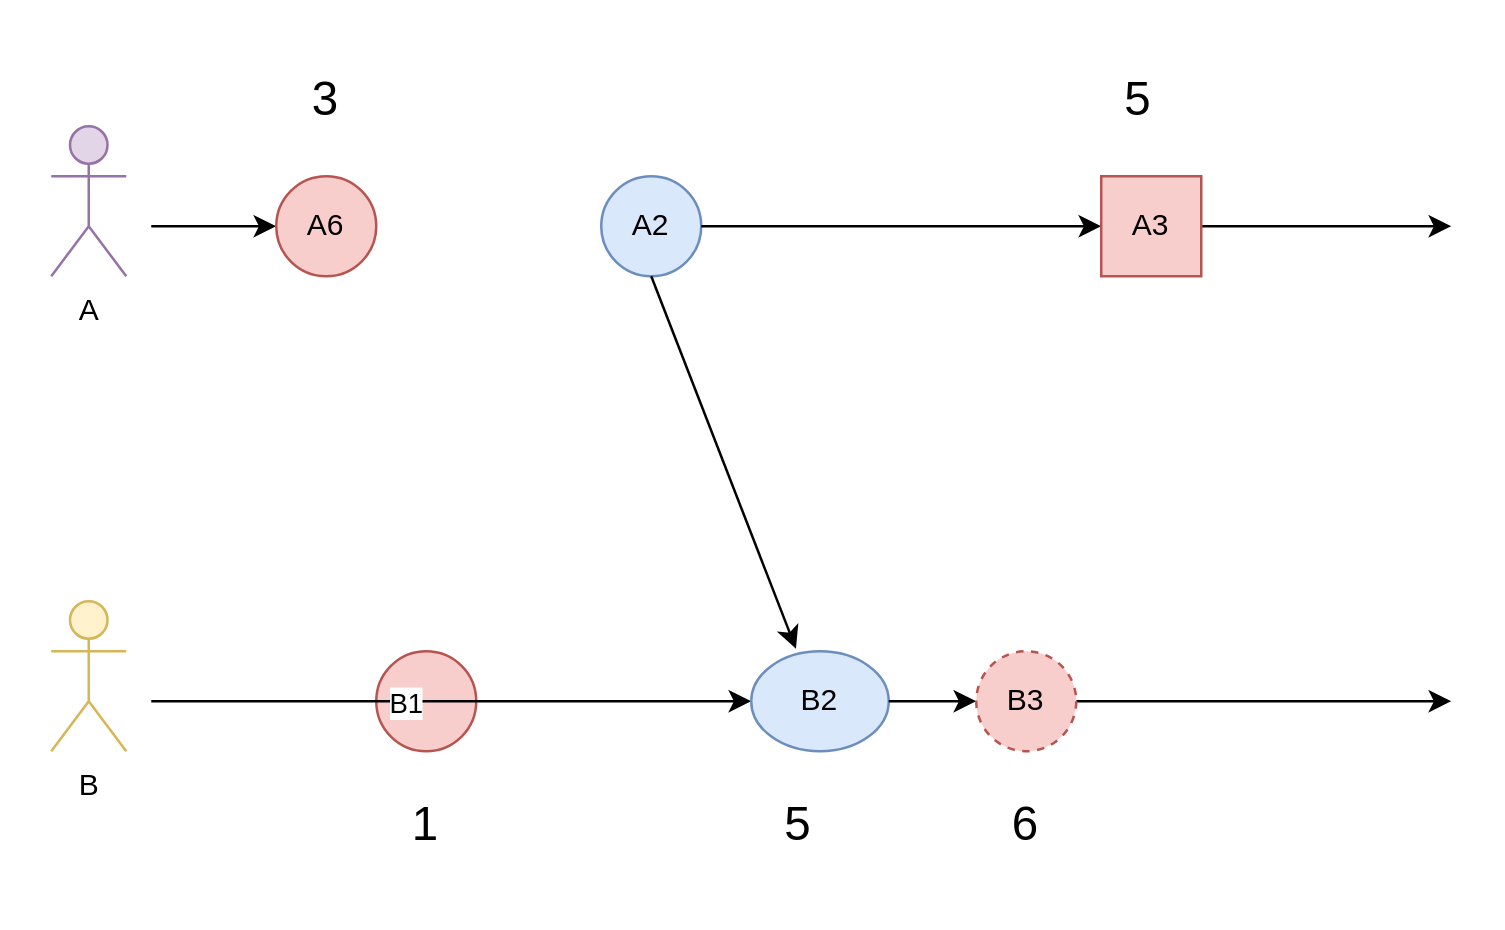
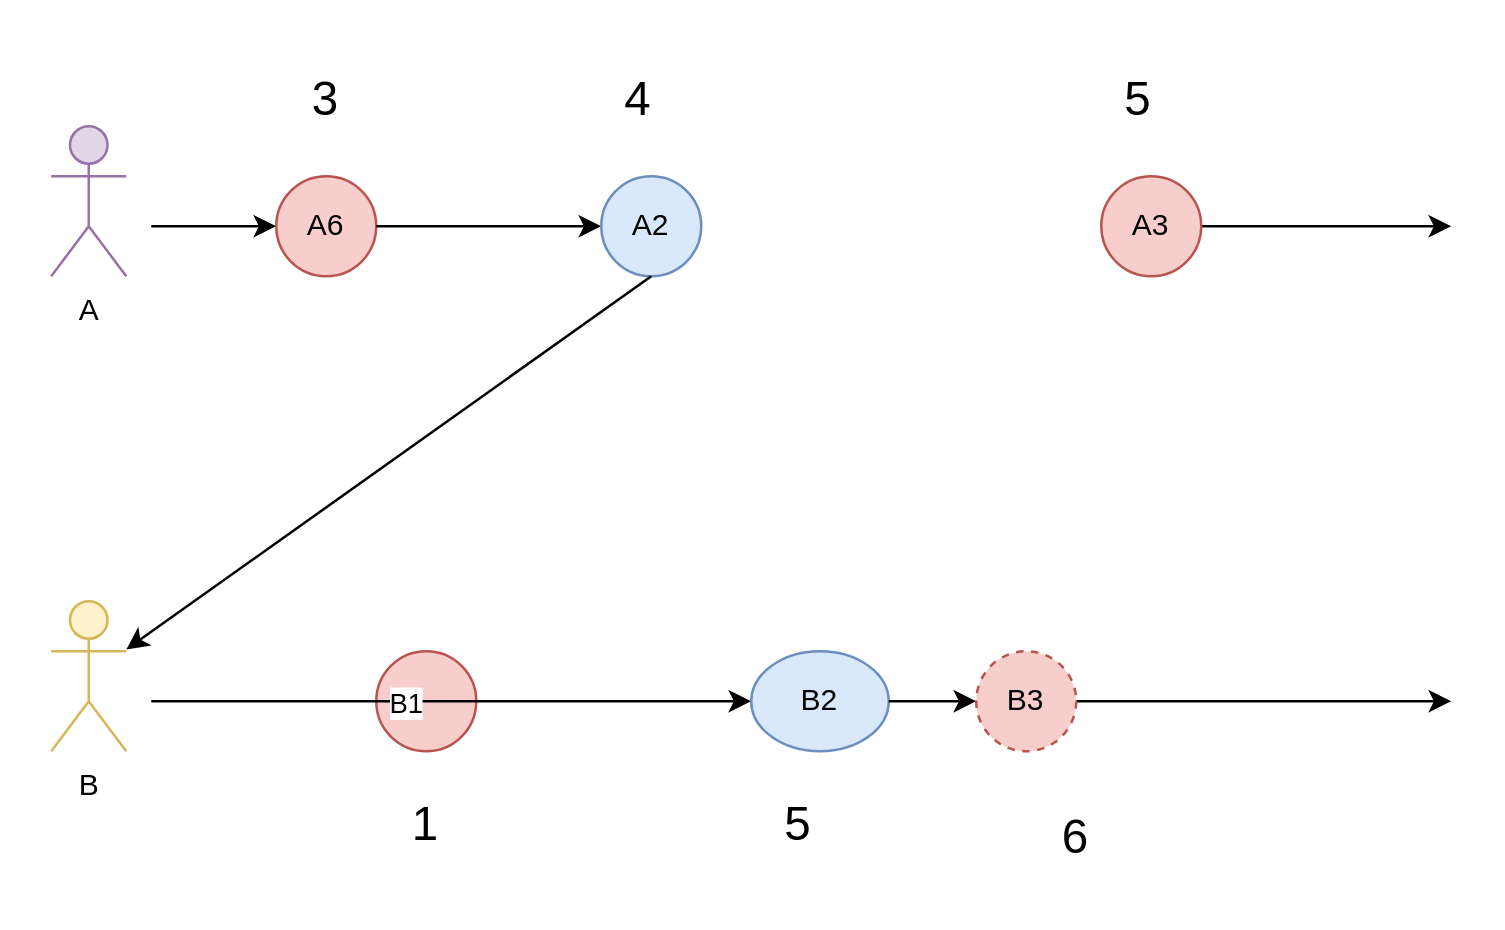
+ <mxCell id="20" value="&lt;span style=&quot;font-size: 19px;&quot;&gt;4&lt;/span&gt;" style="text;html=1;align=center;verticalAlign=middle;whiteSpace=wrap;rounded=0;" vertex="1" parent="1"><mxGeometry x="220" y="20" width="70" height="40" as="geometry" /></mxCell>
+ <mxCell id="9" value="" style="endArrow=classic;html=1;rounded=0;" edge="1" parent="1" source="7" target="10"><mxGeometry width="50" height="50" relative="1" as="geometry"><mxPoint x="150" y="90" as="sourcePoint" /><mxPoint x="580" y="90" as="targetPoint" /></mxGeometry></mxCell>
- <mxCell id="14" value="" style="endArrow=classic;html=1;rounded=0;" edge="1" parent="1" source="10" target="15"><mxGeometry width="50" height="50" relative="1" as="geometry"><mxPoint x="280" y="90" as="sourcePoint" /><mxPoint x="580" y="90" as="targetPoint" /></mxGeometry></mxCell>
- <mxCell id="15" value="A3" style="whiteSpace=wrap;html=1;aspect=fixed;fillColor=#f8cecc;strokeColor=#b85450;rounded=0;" vertex="1" parent="1"><mxGeometry x="440" y="70" width="40" height="40" as="geometry" /></mxCell>
+ <mxCell id="15" value="A3" style="ellipse;whiteSpace=wrap;html=1;aspect=fixed;fillColor=#f8cecc;strokeColor=#b85450;" vertex="1" parent="1"><mxGeometry x="440" y="70" width="40" height="40" as="geometry" /></mxCell>
- <mxCell id="18" value="" style="endArrow=classic;html=1;rounded=0;exitX=0.5;exitY=1;exitDx=0;exitDy=0;entryX=0.325;entryY=-0.025;entryDx=0;entryDy=0;entryPerimeter=0;" edge="1" parent="1" source="10" target="13"><mxGeometry width="50" height="50" relative="1" as="geometry"><mxPoint x="300" y="240" as="sourcePoint" /><mxPoint x="350" y="190" as="targetPoint" /></mxGeometry></mxCell>
+ <mxCell id="18" value="" style="endArrow=classic;html=1;rounded=0;exitX=0.5;exitY=1;exitDx=0;exitDy=0;" edge="1" parent="1" source="10" target="3"><mxGeometry width="50" height="50" relative="1" as="geometry"><mxPoint x="300" y="240" as="sourcePoint" /><mxPoint x="350" y="190" as="targetPoint" /></mxGeometry></mxCell>
- <mxCell id="23" value="&lt;span style=&quot;font-size: 19px;&quot;&gt;6&lt;/span&gt;" style="text;html=1;align=center;verticalAlign=middle;whiteSpace=wrap;rounded=0;" vertex="1" parent="1"><mxGeometry x="375" y="310" width="70" height="40" as="geometry" /></mxCell>
+ <mxCell id="23" value="&lt;span style=&quot;font-size: 19px;&quot;&gt;6&lt;/span&gt;" style="text;html=1;align=center;verticalAlign=middle;whiteSpace=wrap;rounded=0;" vertex="1" parent="1"><mxGeometry x="395" y="315" width="70" height="40" as="geometry" /></mxCell>
